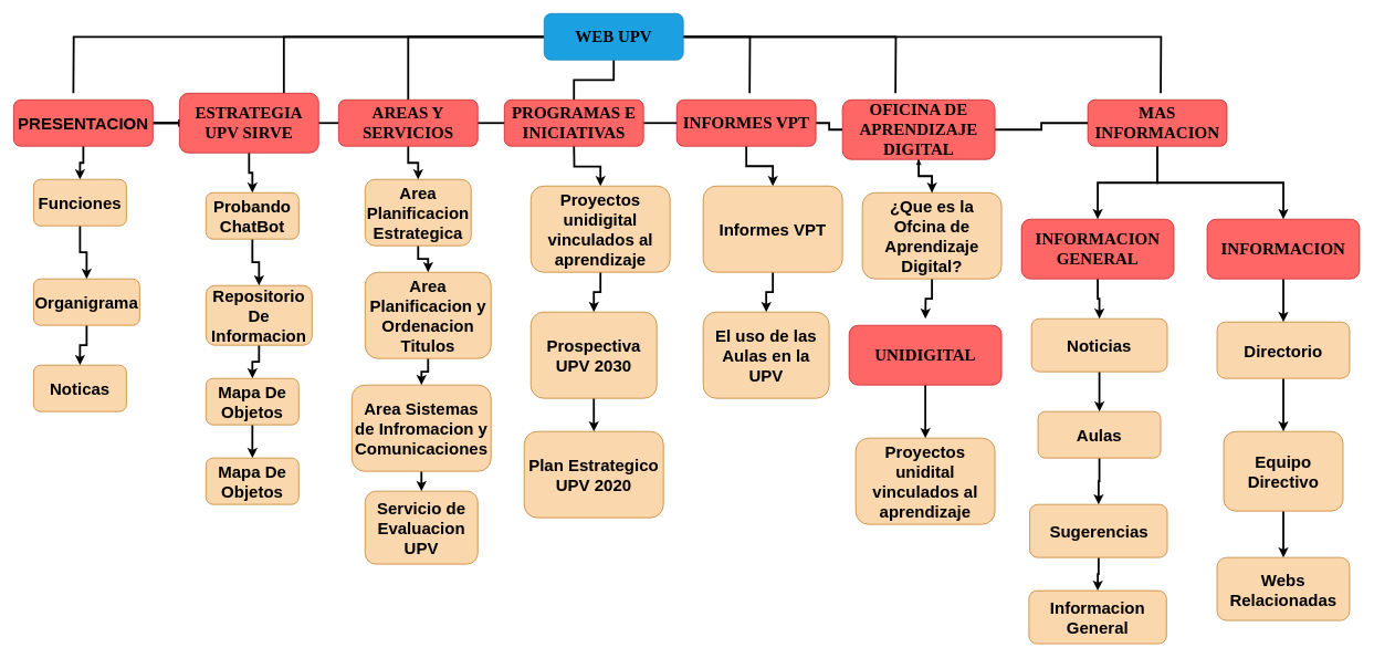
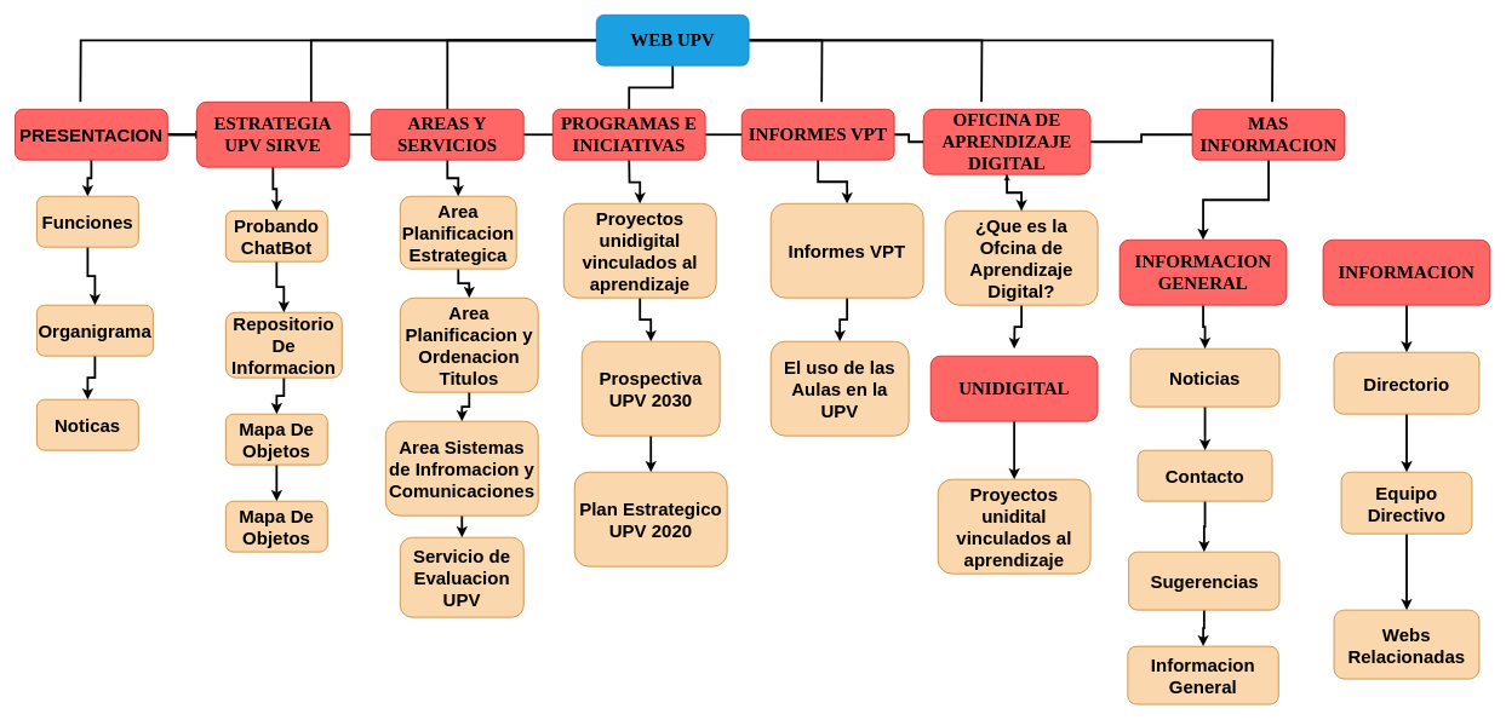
- <mxCell id="27" style="edgeStyle=orthogonalEdgeStyle;rounded=0;orthogonalLoop=1;jettySize=auto;html=1;strokeWidth=3;" parent="1" source="28" target="65" edge="1"><mxGeometry relative="1" as="geometry" /></mxCell>
- <mxCell id="49" value="&lt;font color=&quot;#000000&quot;&gt;&lt;span style=&quot;font-size: 25px;&quot;&gt;&lt;b&gt;Proyectos unidigital vinculados al aprendizaje&lt;br&gt;&lt;/b&gt;&lt;/span&gt;&lt;/font&gt;" style="rounded=1;whiteSpace=wrap;html=1;fillColor=#fad7ac;strokeColor=#b46504;" parent="1" vertex="1"><mxGeometry x="800" y="280" width="210" height="130" as="geometry" /></mxCell>
+ <mxCell id="49" value="&lt;font color=&quot;#000000&quot;&gt;&lt;span style=&quot;font-size: 25px;&quot;&gt;&lt;b&gt;Proyectos unidigital vinculados al aprendizaje&lt;br&gt;&lt;/b&gt;&lt;/span&gt;&lt;/font&gt;" style="rounded=1;whiteSpace=wrap;html=1;fillColor=#fad7ac;strokeColor=#b46504;" parent="1" vertex="1"><mxGeometry x="775" y="280" width="210" height="130" as="geometry" /></mxCell>
- <mxCell id="71" value="&lt;font color=&quot;#000000&quot;&gt;&lt;span style=&quot;font-size: 25px;&quot;&gt;&lt;b&gt;Aulas&lt;br&gt;&lt;/b&gt;&lt;/span&gt;&lt;/font&gt;" style="rounded=1;whiteSpace=wrap;html=1;fillColor=#fad7ac;strokeColor=#b46504;" parent="1" vertex="1"><mxGeometry x="1565" y="620" width="185" height="70" as="geometry" /></mxCell>
+ <mxCell id="71" value="&lt;font color=&quot;#000000&quot;&gt;&lt;span style=&quot;font-size: 25px;&quot;&gt;&lt;b&gt;Contacto&lt;br&gt;&lt;/b&gt;&lt;/span&gt;&lt;/font&gt;" style="rounded=1;whiteSpace=wrap;html=1;fillColor=#fad7ac;strokeColor=#b46504;" parent="1" vertex="1"><mxGeometry x="1565" y="620" width="185" height="70" as="geometry" /></mxCell>
- <mxCell id="77" value="&lt;font color=&quot;#000000&quot;&gt;&lt;span style=&quot;font-size: 25px;&quot;&gt;&lt;b&gt;Equipo Directivo&lt;br&gt;&lt;/b&gt;&lt;/span&gt;&lt;/font&gt;" style="rounded=1;whiteSpace=wrap;html=1;fillColor=#fad7ac;strokeColor=#b46504;" parent="1" vertex="1"><mxGeometry x="1845" y="650" width="180" height="120" as="geometry" /></mxCell>
+ <mxCell id="77" value="&lt;font color=&quot;#000000&quot;&gt;&lt;span style=&quot;font-size: 25px;&quot;&gt;&lt;b&gt;Equipo Directivo&lt;br&gt;&lt;/b&gt;&lt;/span&gt;&lt;/font&gt;" style="rounded=1;whiteSpace=wrap;html=1;fillColor=#fad7ac;strokeColor=#b46504;" parent="1" vertex="1"><mxGeometry x="1845" y="650" width="180" height="85" as="geometry" /></mxCell>
